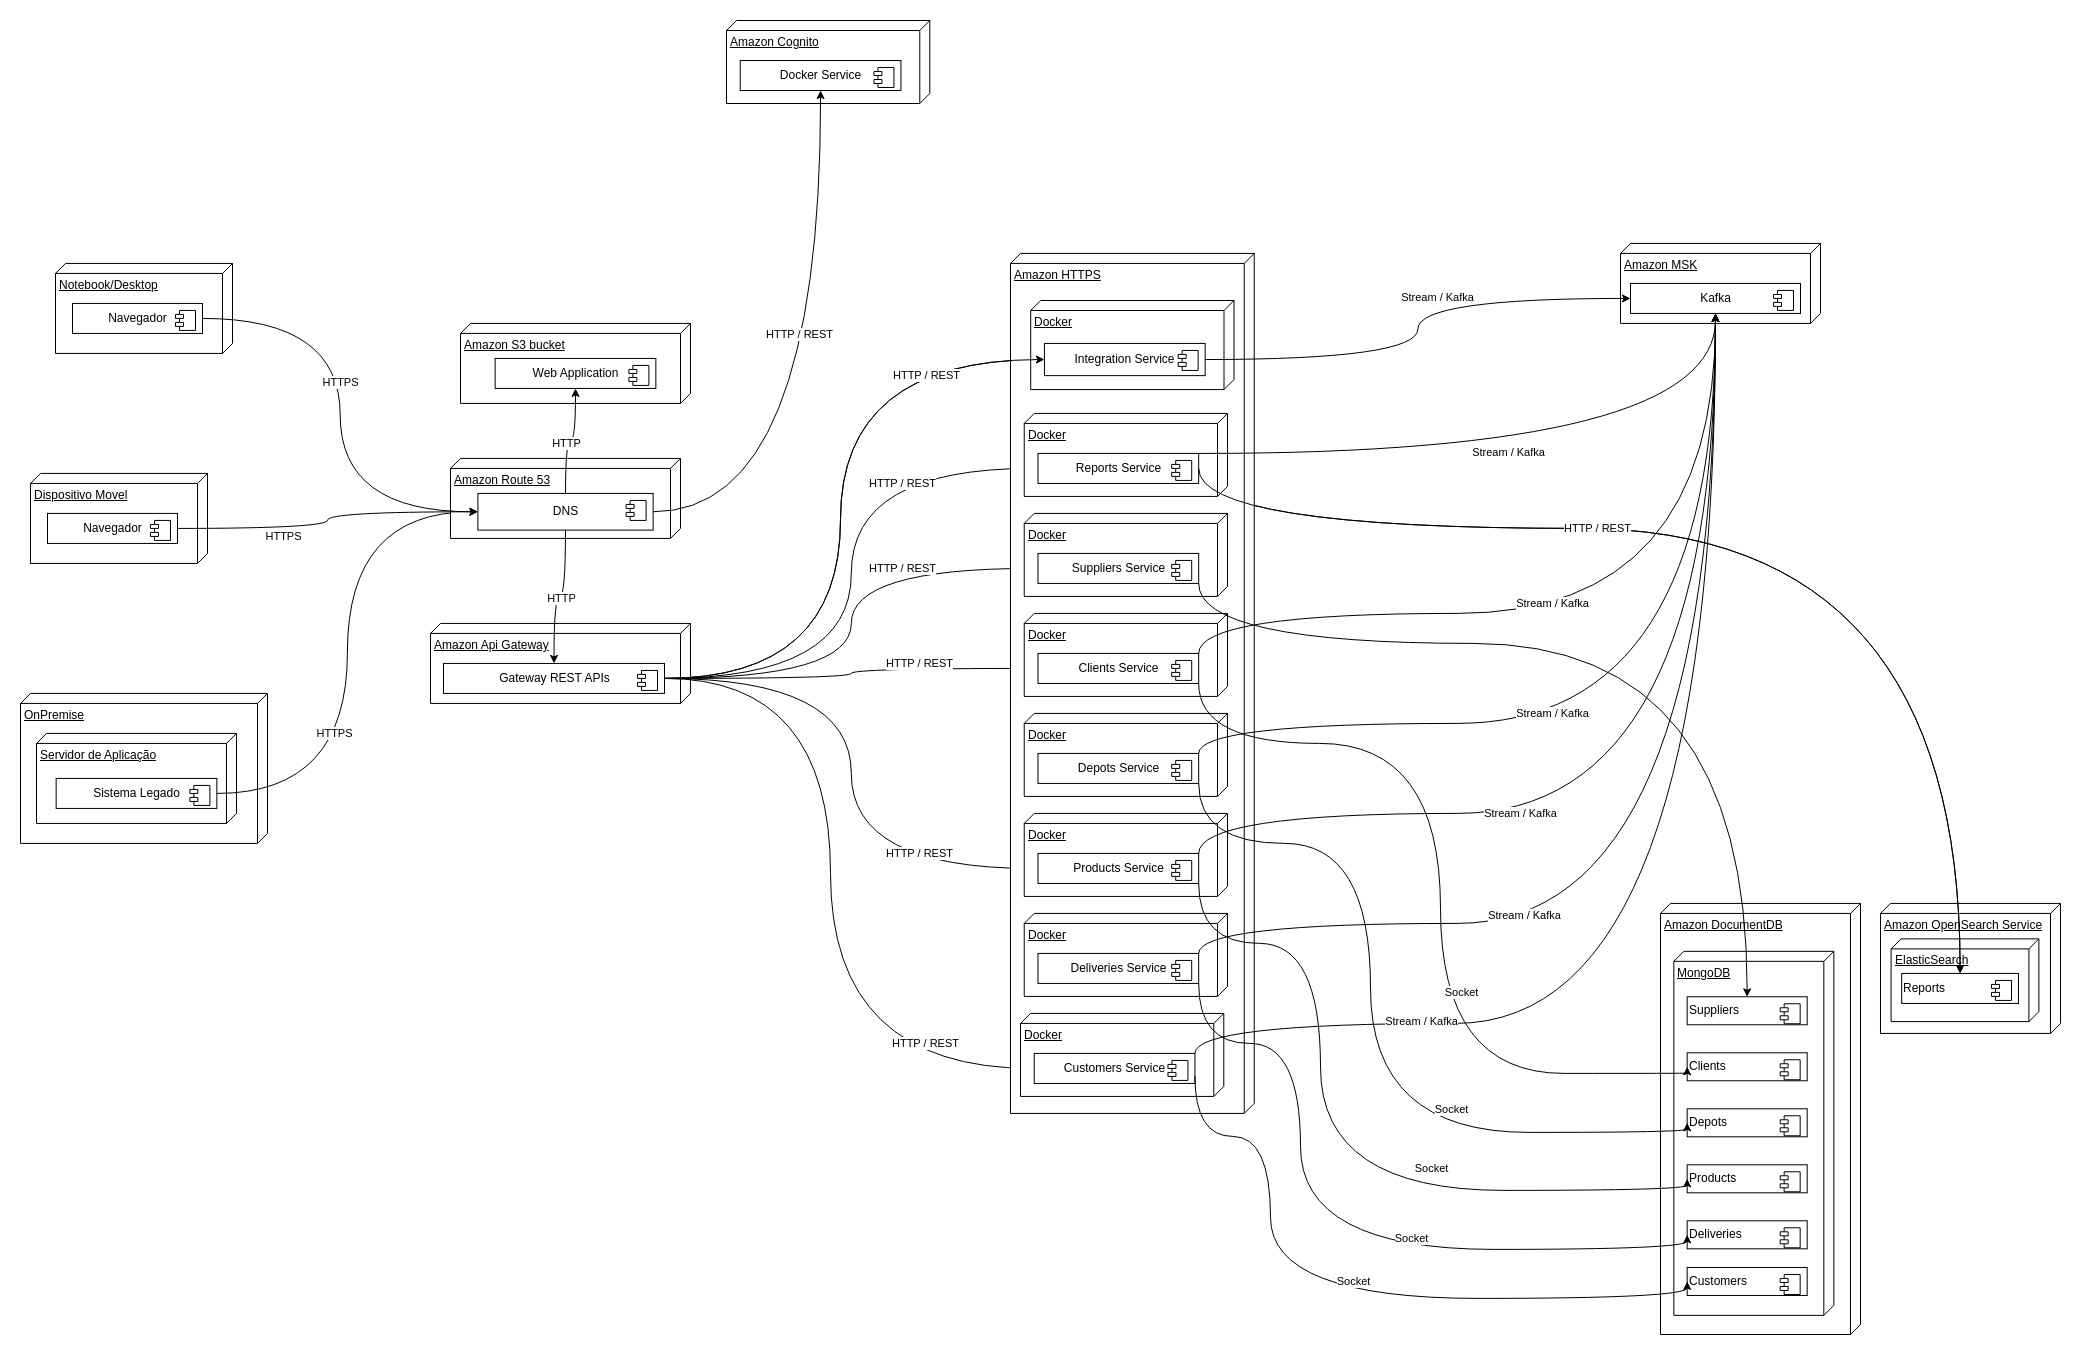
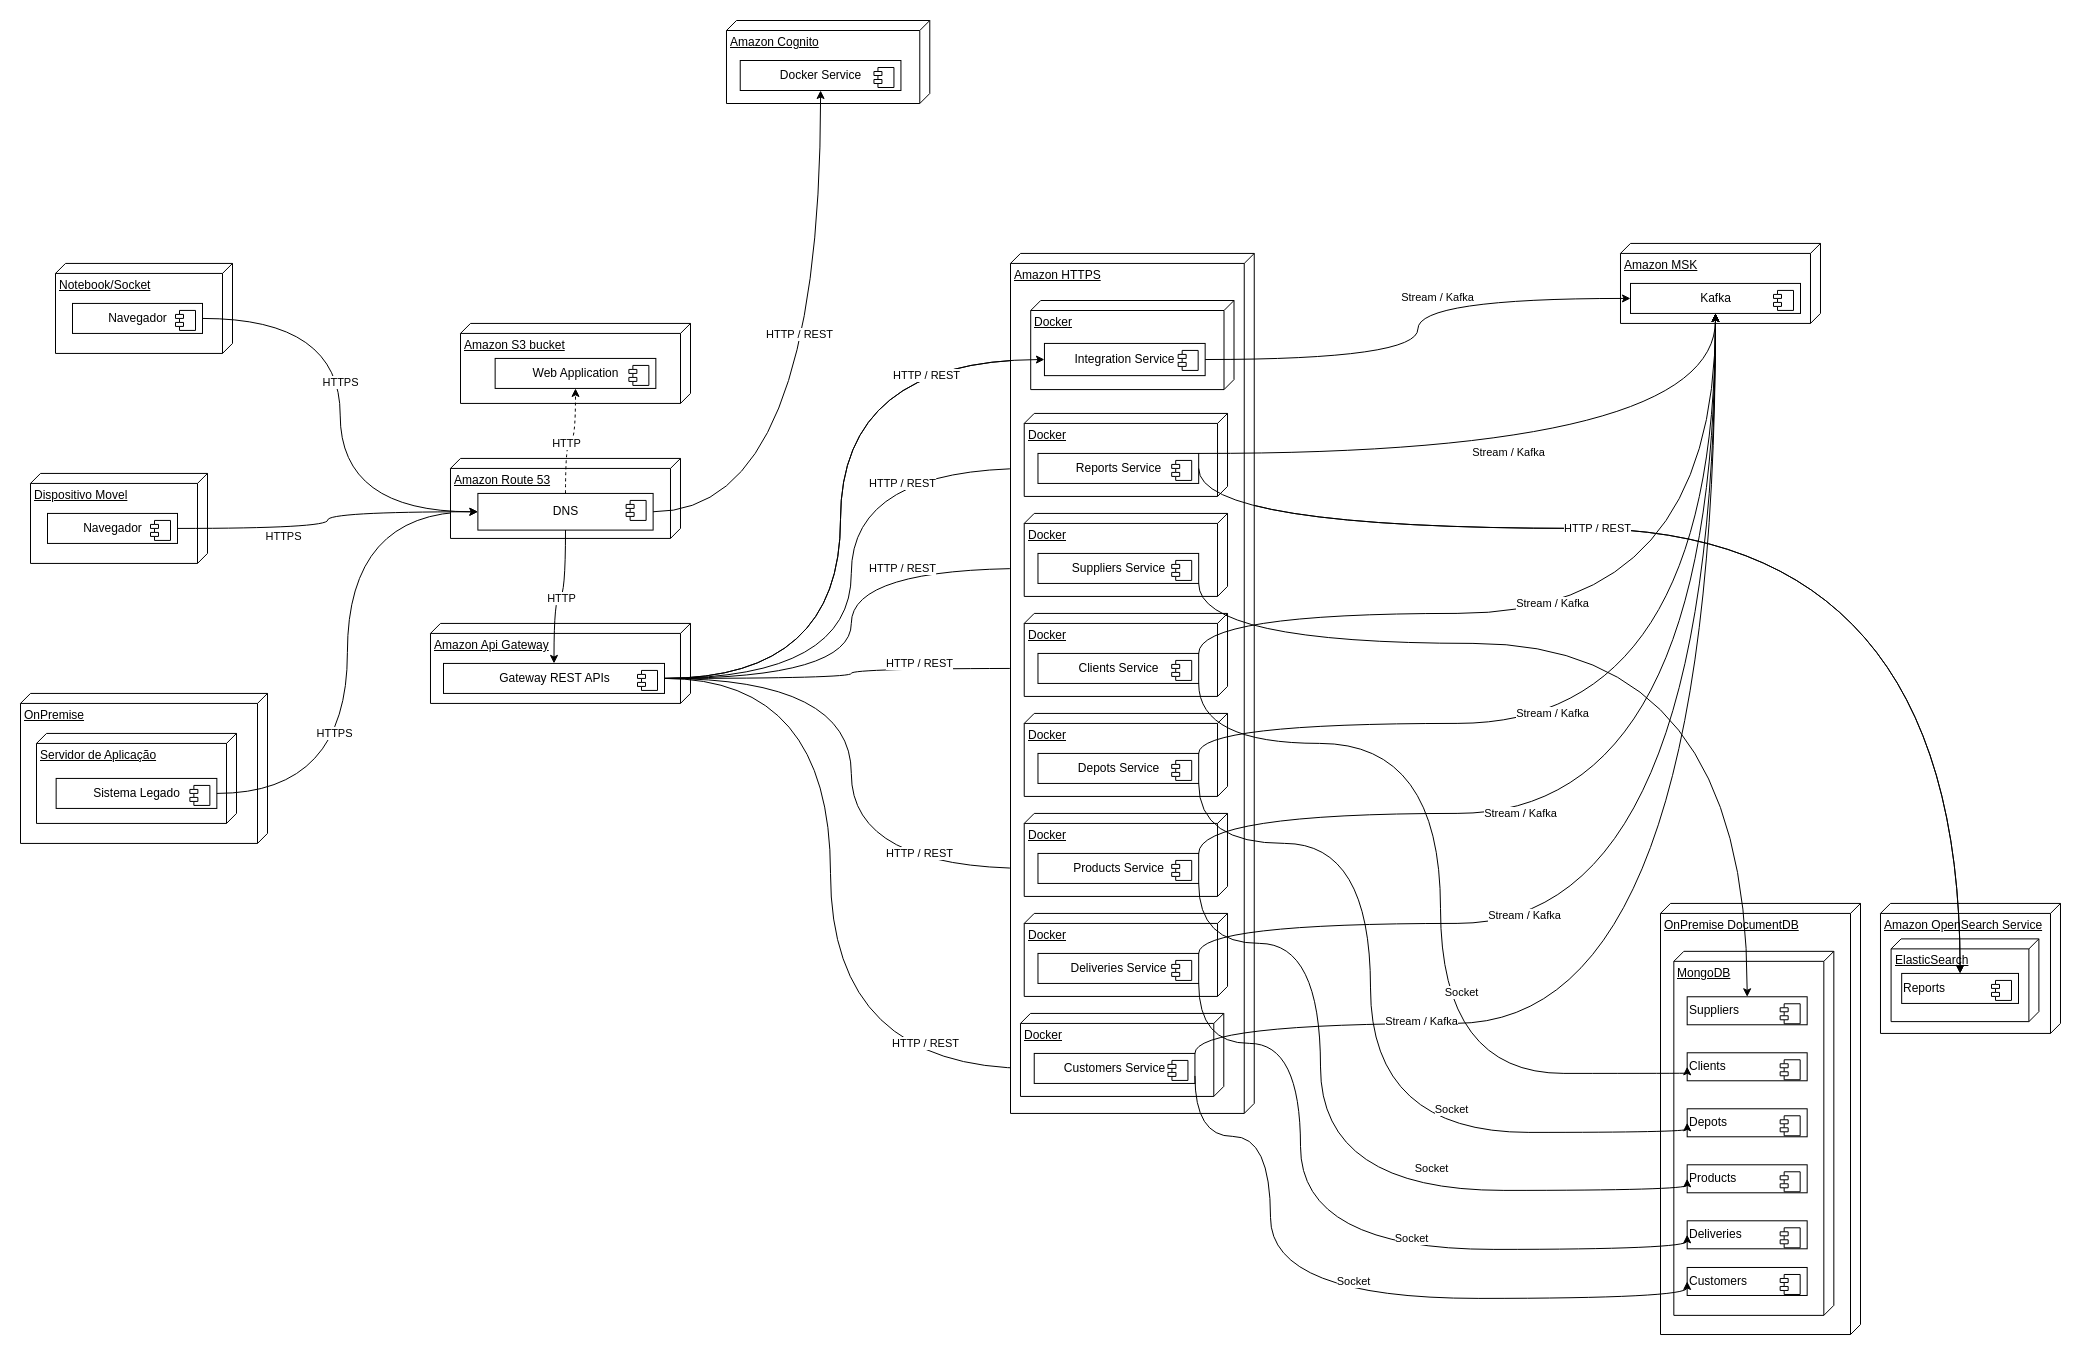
- <mxCell id="31" value="Notebook/Desktop" style="verticalAlign=top;align=left;spacingTop=8;spacingLeft=2;spacingRight=12;shape=cube;size=10;direction=south;fontStyle=4;html=1;" parent="30" vertex="1"><mxGeometry width="177" height="90" as="geometry" /></mxCell>
+ <mxCell id="31" value="Notebook/Socket" style="verticalAlign=top;align=left;spacingTop=8;spacingLeft=2;spacingRight=12;shape=cube;size=10;direction=south;fontStyle=4;html=1;" parent="30" vertex="1"><mxGeometry width="177" height="90" as="geometry" /></mxCell>
- <mxCell id="62" style="edgeStyle=orthogonalEdgeStyle;rounded=0;orthogonalLoop=1;jettySize=auto;html=1;curved=1;exitX=0.5;exitY=0;exitDx=0;exitDy=0;entryX=0.5;entryY=1;entryDx=0;entryDy=0;" parent="1" source="50" target="58" edge="1"><mxGeometry relative="1" as="geometry" /></mxCell>
+ <mxCell id="62" style="edgeStyle=orthogonalEdgeStyle;rounded=0;orthogonalLoop=1;jettySize=auto;html=1;curved=1;exitX=0.5;exitY=0;exitDx=0;exitDy=0;entryX=0.5;entryY=1;entryDx=0;entryDy=0;dashed=1;" parent="1" source="50" target="58" edge="1"><mxGeometry relative="1" as="geometry" /></mxCell>
- <mxCell id="3" value="Amazon DocumentDB" style="verticalAlign=top;align=left;spacingTop=8;spacingLeft=2;spacingRight=12;shape=cube;size=10;direction=south;fontStyle=4;html=1;" parent="2" vertex="1"><mxGeometry width="200" height="431.1" as="geometry" /></mxCell>
+ <mxCell id="3" value="OnPremise DocumentDB" style="verticalAlign=top;align=left;spacingTop=8;spacingLeft=2;spacingRight=12;shape=cube;size=10;direction=south;fontStyle=4;html=1;" parent="2" vertex="1"><mxGeometry width="200" height="431.1" as="geometry" /></mxCell>
